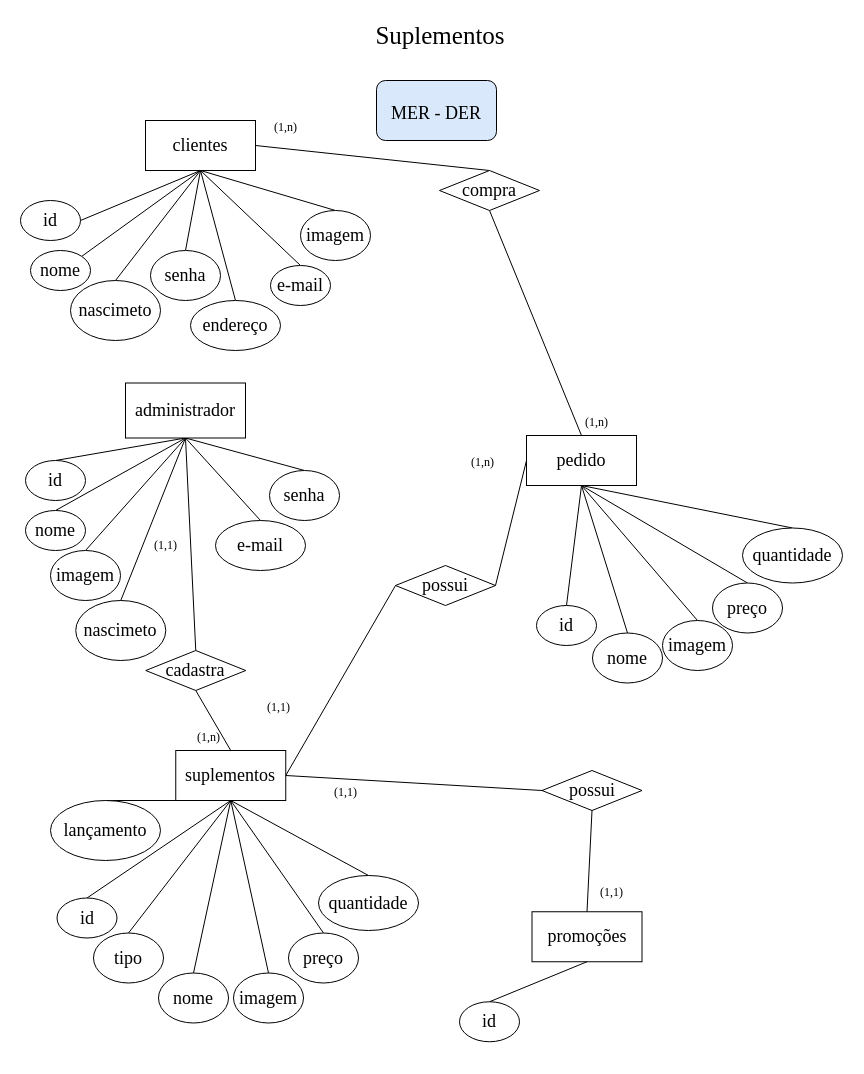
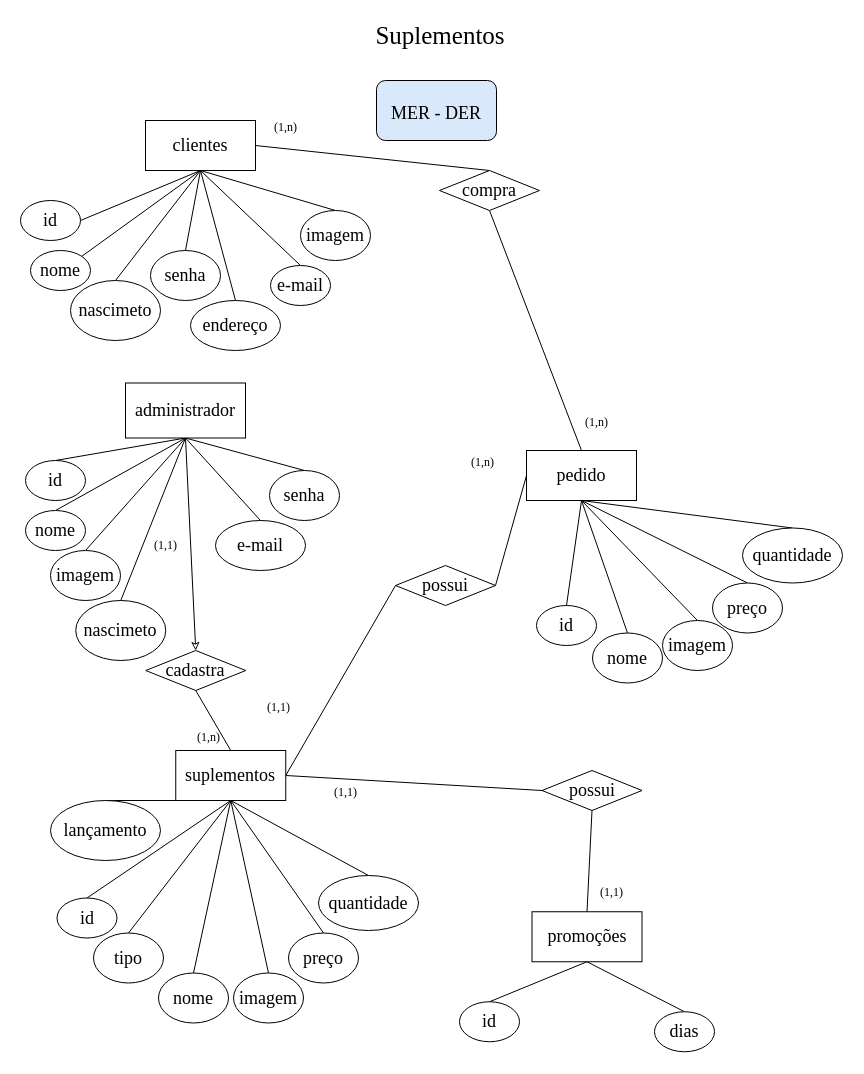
- <mxCell id="36" value="pedido" style="rounded=0;whiteSpace=wrap;html=1;fontFamily=Tahoma;fontSize=18;" parent="1" vertex="1"><mxGeometry x="526" y="435" width="110" height="50" as="geometry" /></mxCell>
+ <mxCell id="36" value="pedido" style="rounded=0;whiteSpace=wrap;html=1;fontFamily=Tahoma;fontSize=18;" parent="1" vertex="1"><mxGeometry x="526" y="450" width="110" height="50" as="geometry" /></mxCell>
- <mxCell id="22" style="edgeStyle=none;rounded=0;orthogonalLoop=1;jettySize=auto;html=1;exitX=0.5;exitY=1;exitDx=0;exitDy=0;entryX=0.5;entryY=0;entryDx=0;entryDy=0;endArrow=none;endFill=0;" edge="1" parent="1" source="23" target="67"><mxGeometry relative="1" as="geometry" /></mxCell>
+ <mxCell id="22" style="edgeStyle=none;rounded=0;orthogonalLoop=1;jettySize=auto;html=1;exitX=0.5;exitY=1;exitDx=0;exitDy=0;entryX=0.5;entryY=0;entryDx=0;entryDy=0;endArrow=classic;endFill=0;" edge="1" parent="1" source="23" target="67"><mxGeometry relative="1" as="geometry" /></mxCell>
+ <mxCell id="68" style="edgeStyle=none;rounded=0;orthogonalLoop=1;jettySize=auto;html=1;exitX=0.5;exitY=1;exitDx=0;exitDy=0;entryX=0.5;entryY=0;entryDx=0;entryDy=0;endArrow=none;endFill=0;" edge="1" parent="1" source="69" target="72"><mxGeometry relative="1" as="geometry" /></mxCell>
+ <mxCell id="72" value="dias" style="ellipse;whiteSpace=wrap;html=1;fontFamily=Tahoma;fontSize=18;" vertex="1" parent="1"><mxGeometry x="654" y="1011.25" width="60" height="40" as="geometry" /></mxCell>
